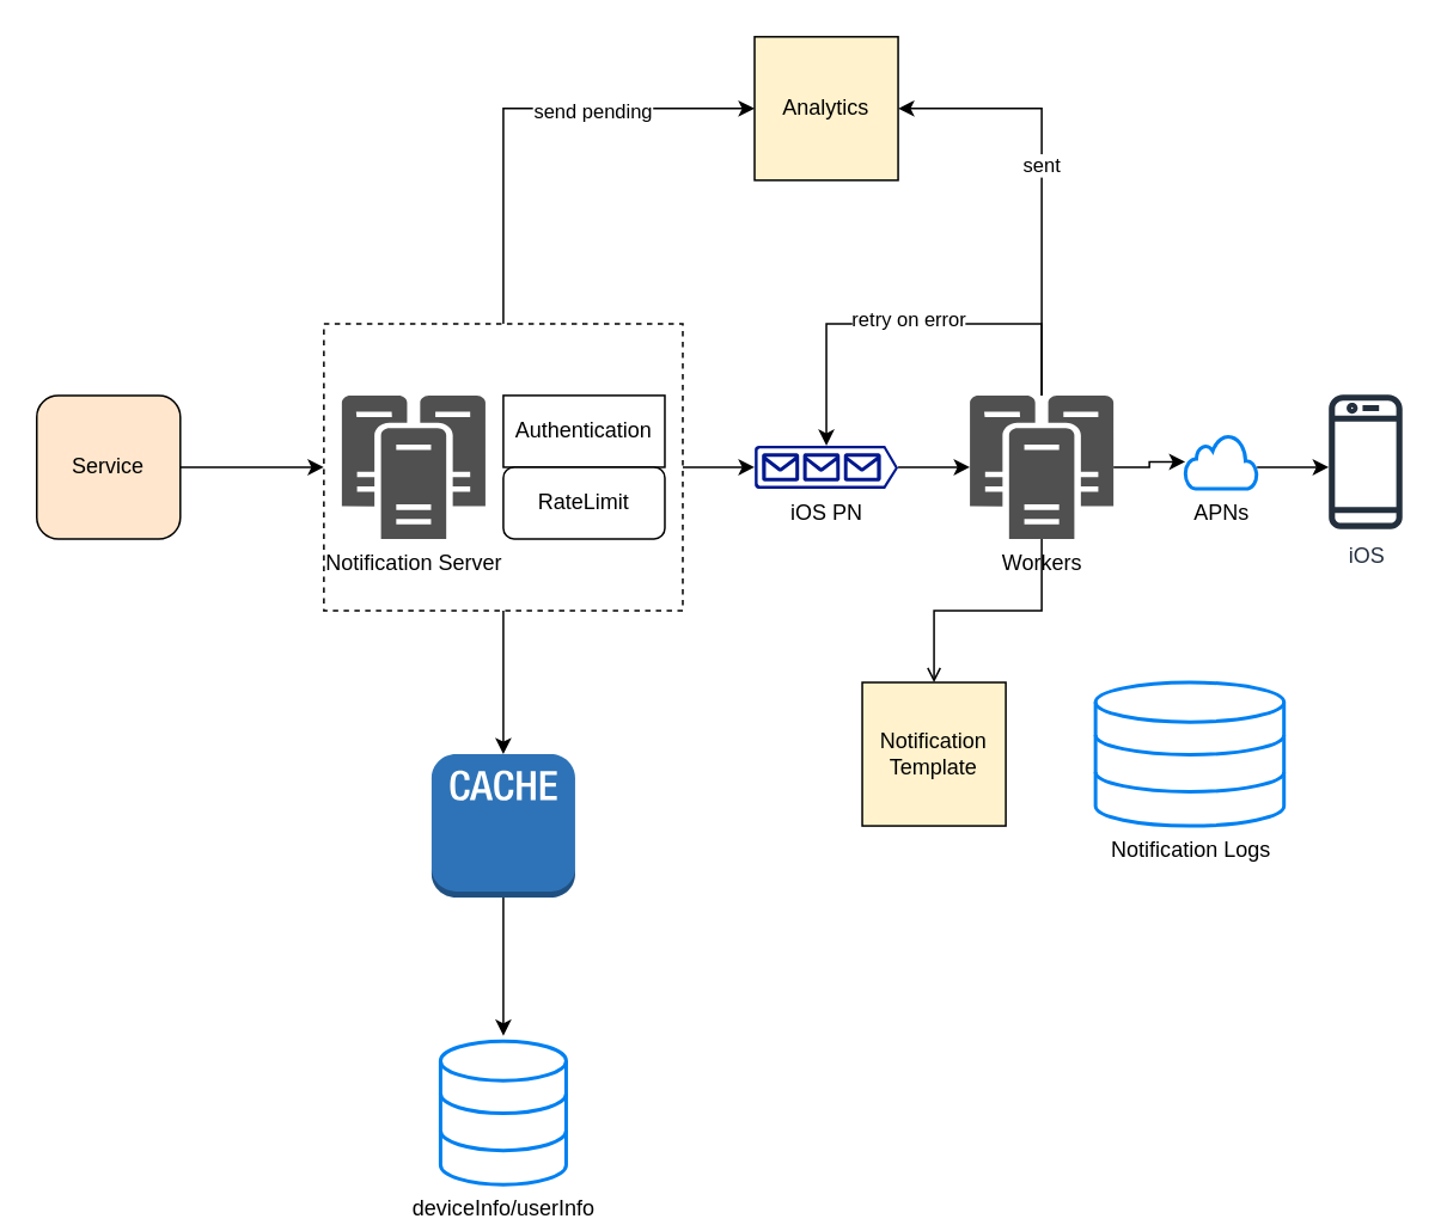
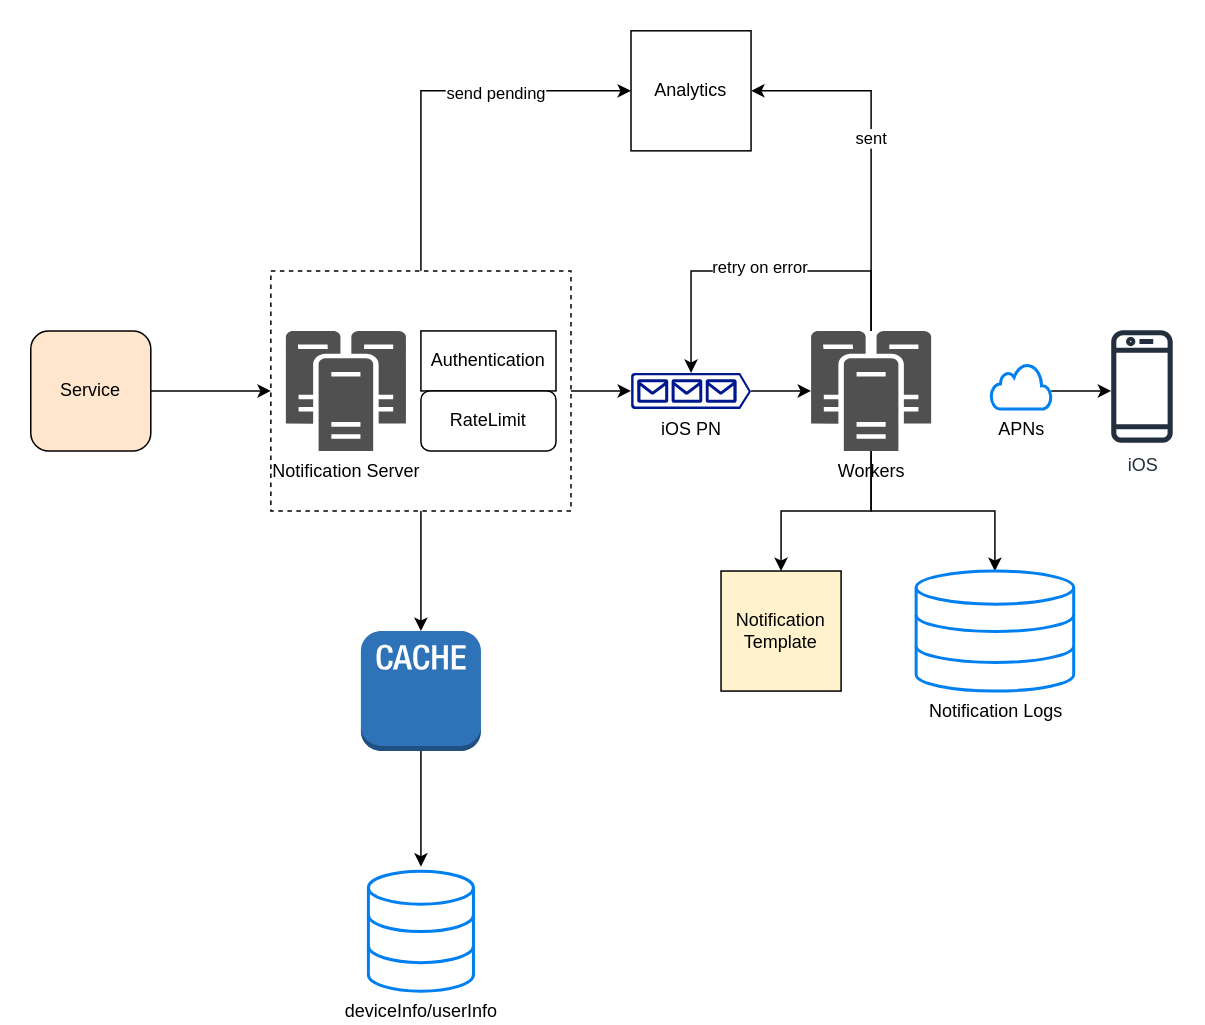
- <mxCell id="12" value="Analytics" style="rounded=0;whiteSpace=wrap;html=1;fillColor=#fff2cc;" parent="1" vertex="1"><mxGeometry x="420" y="20" width="80" height="80" as="geometry" /></mxCell>
+ <mxCell id="12" value="Analytics" style="rounded=0;whiteSpace=wrap;html=1;" parent="1" vertex="1"><mxGeometry x="420" y="20" width="80" height="80" as="geometry" /></mxCell>
- <mxCell id="6" style="edgeStyle=orthogonalEdgeStyle;rounded=0;orthogonalLoop=1;jettySize=auto;html=1;" edge="1" parent="1" source="11" target="25"><mxGeometry relative="1" as="geometry" /></mxCell>
+ <mxCell id="6" style="edgeStyle=orthogonalEdgeStyle;rounded=0;orthogonalLoop=1;jettySize=auto;html=1;" edge="1" parent="1" source="11" target="29"><mxGeometry relative="1" as="geometry" /></mxCell>
- <mxCell id="5" style="edgeStyle=orthogonalEdgeStyle;rounded=0;orthogonalLoop=1;jettySize=auto;html=1;entryX=0.5;entryY=0;entryDx=0;entryDy=0;endArrow=open;" edge="1" parent="1" source="11" target="28"><mxGeometry relative="1" as="geometry"><mxPoint x="580" y="380" as="targetPoint" /></mxGeometry></mxCell>
+ <mxCell id="5" style="edgeStyle=orthogonalEdgeStyle;rounded=0;orthogonalLoop=1;jettySize=auto;html=1;entryX=0.5;entryY=0;entryDx=0;entryDy=0;" edge="1" parent="1" source="11" target="28"><mxGeometry relative="1" as="geometry"><mxPoint x="580" y="380" as="targetPoint" /></mxGeometry></mxCell>
